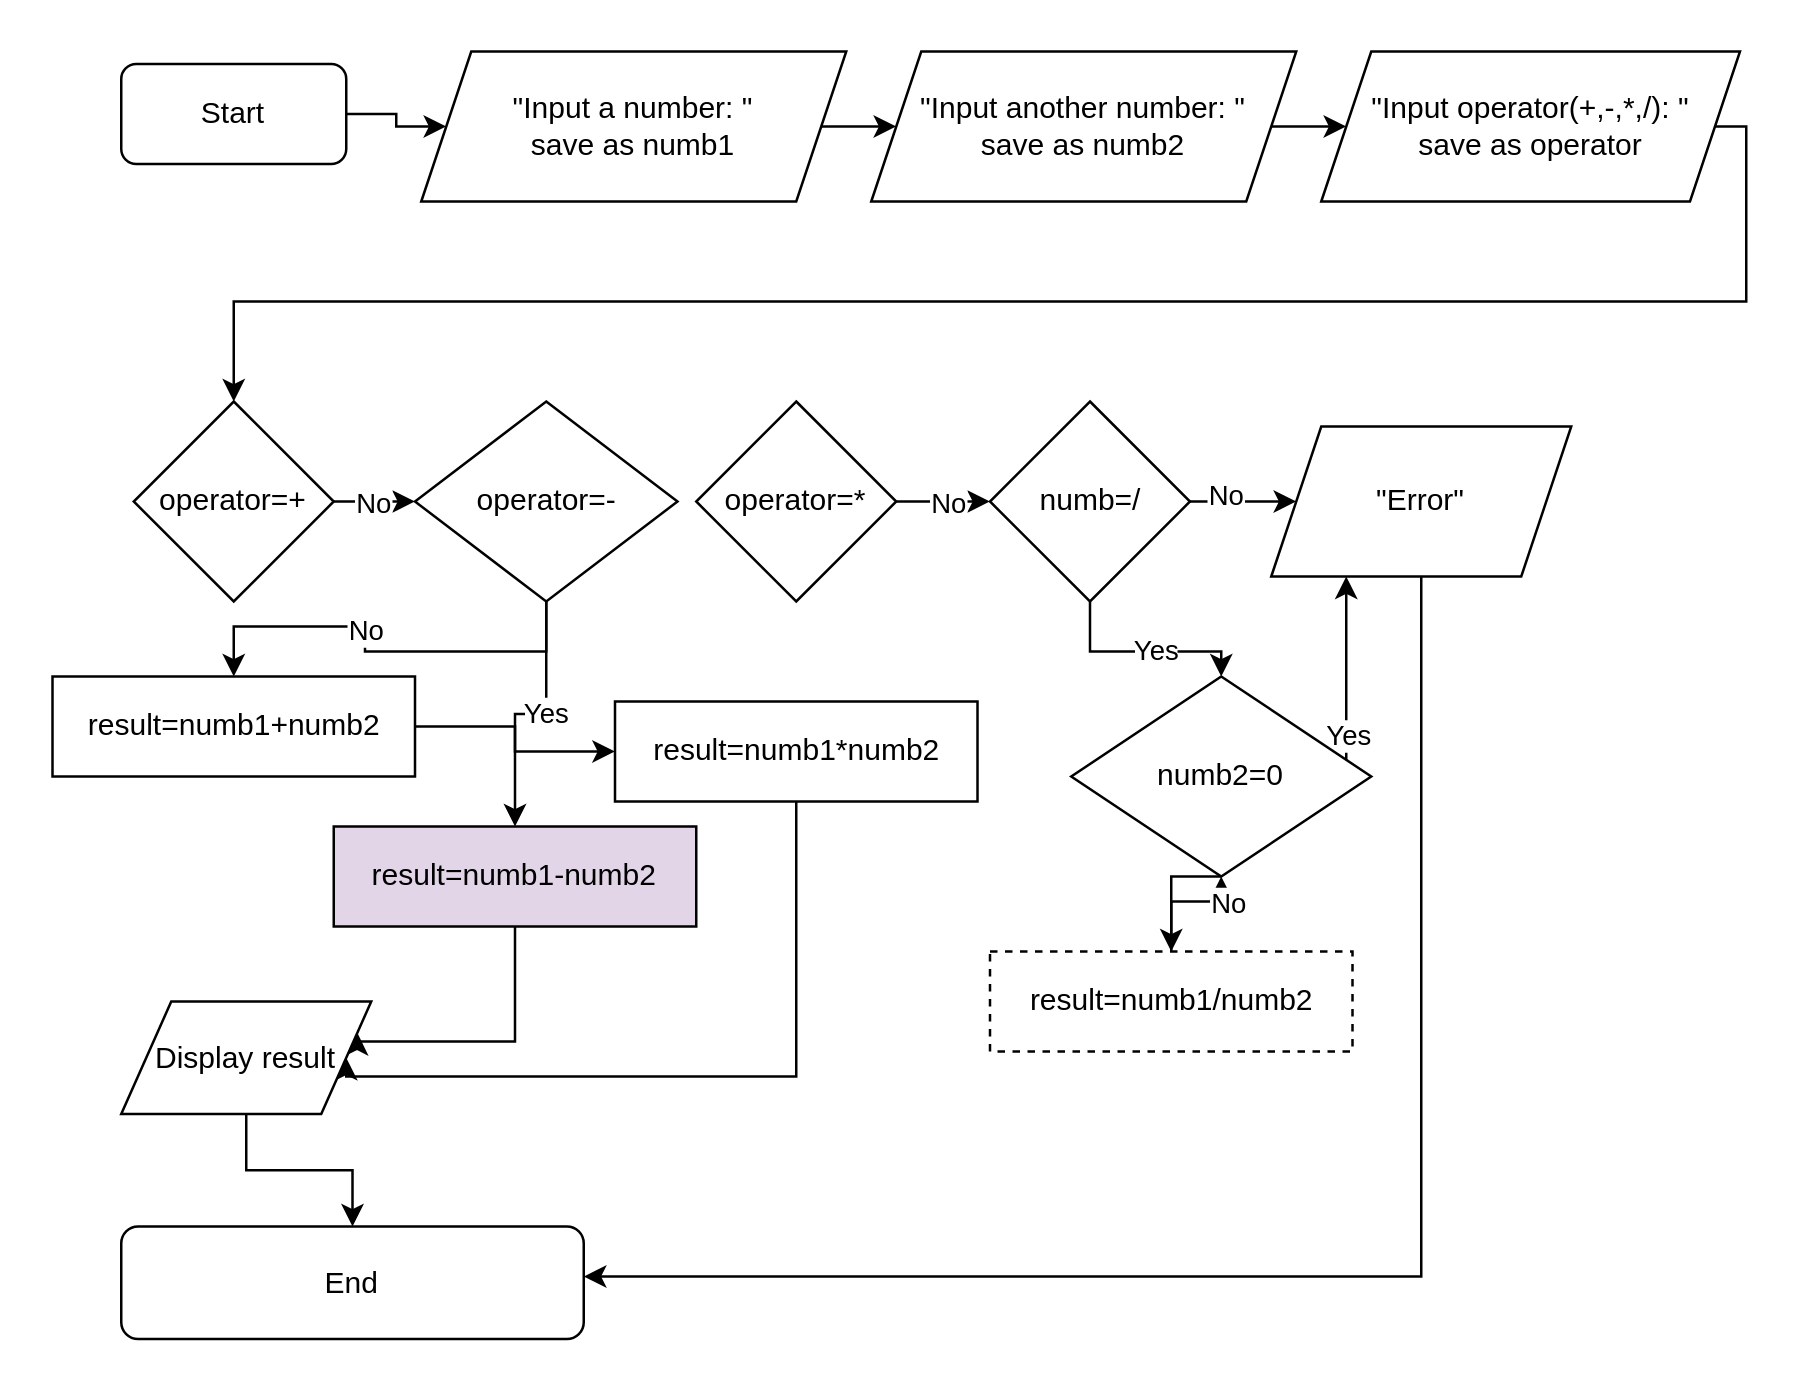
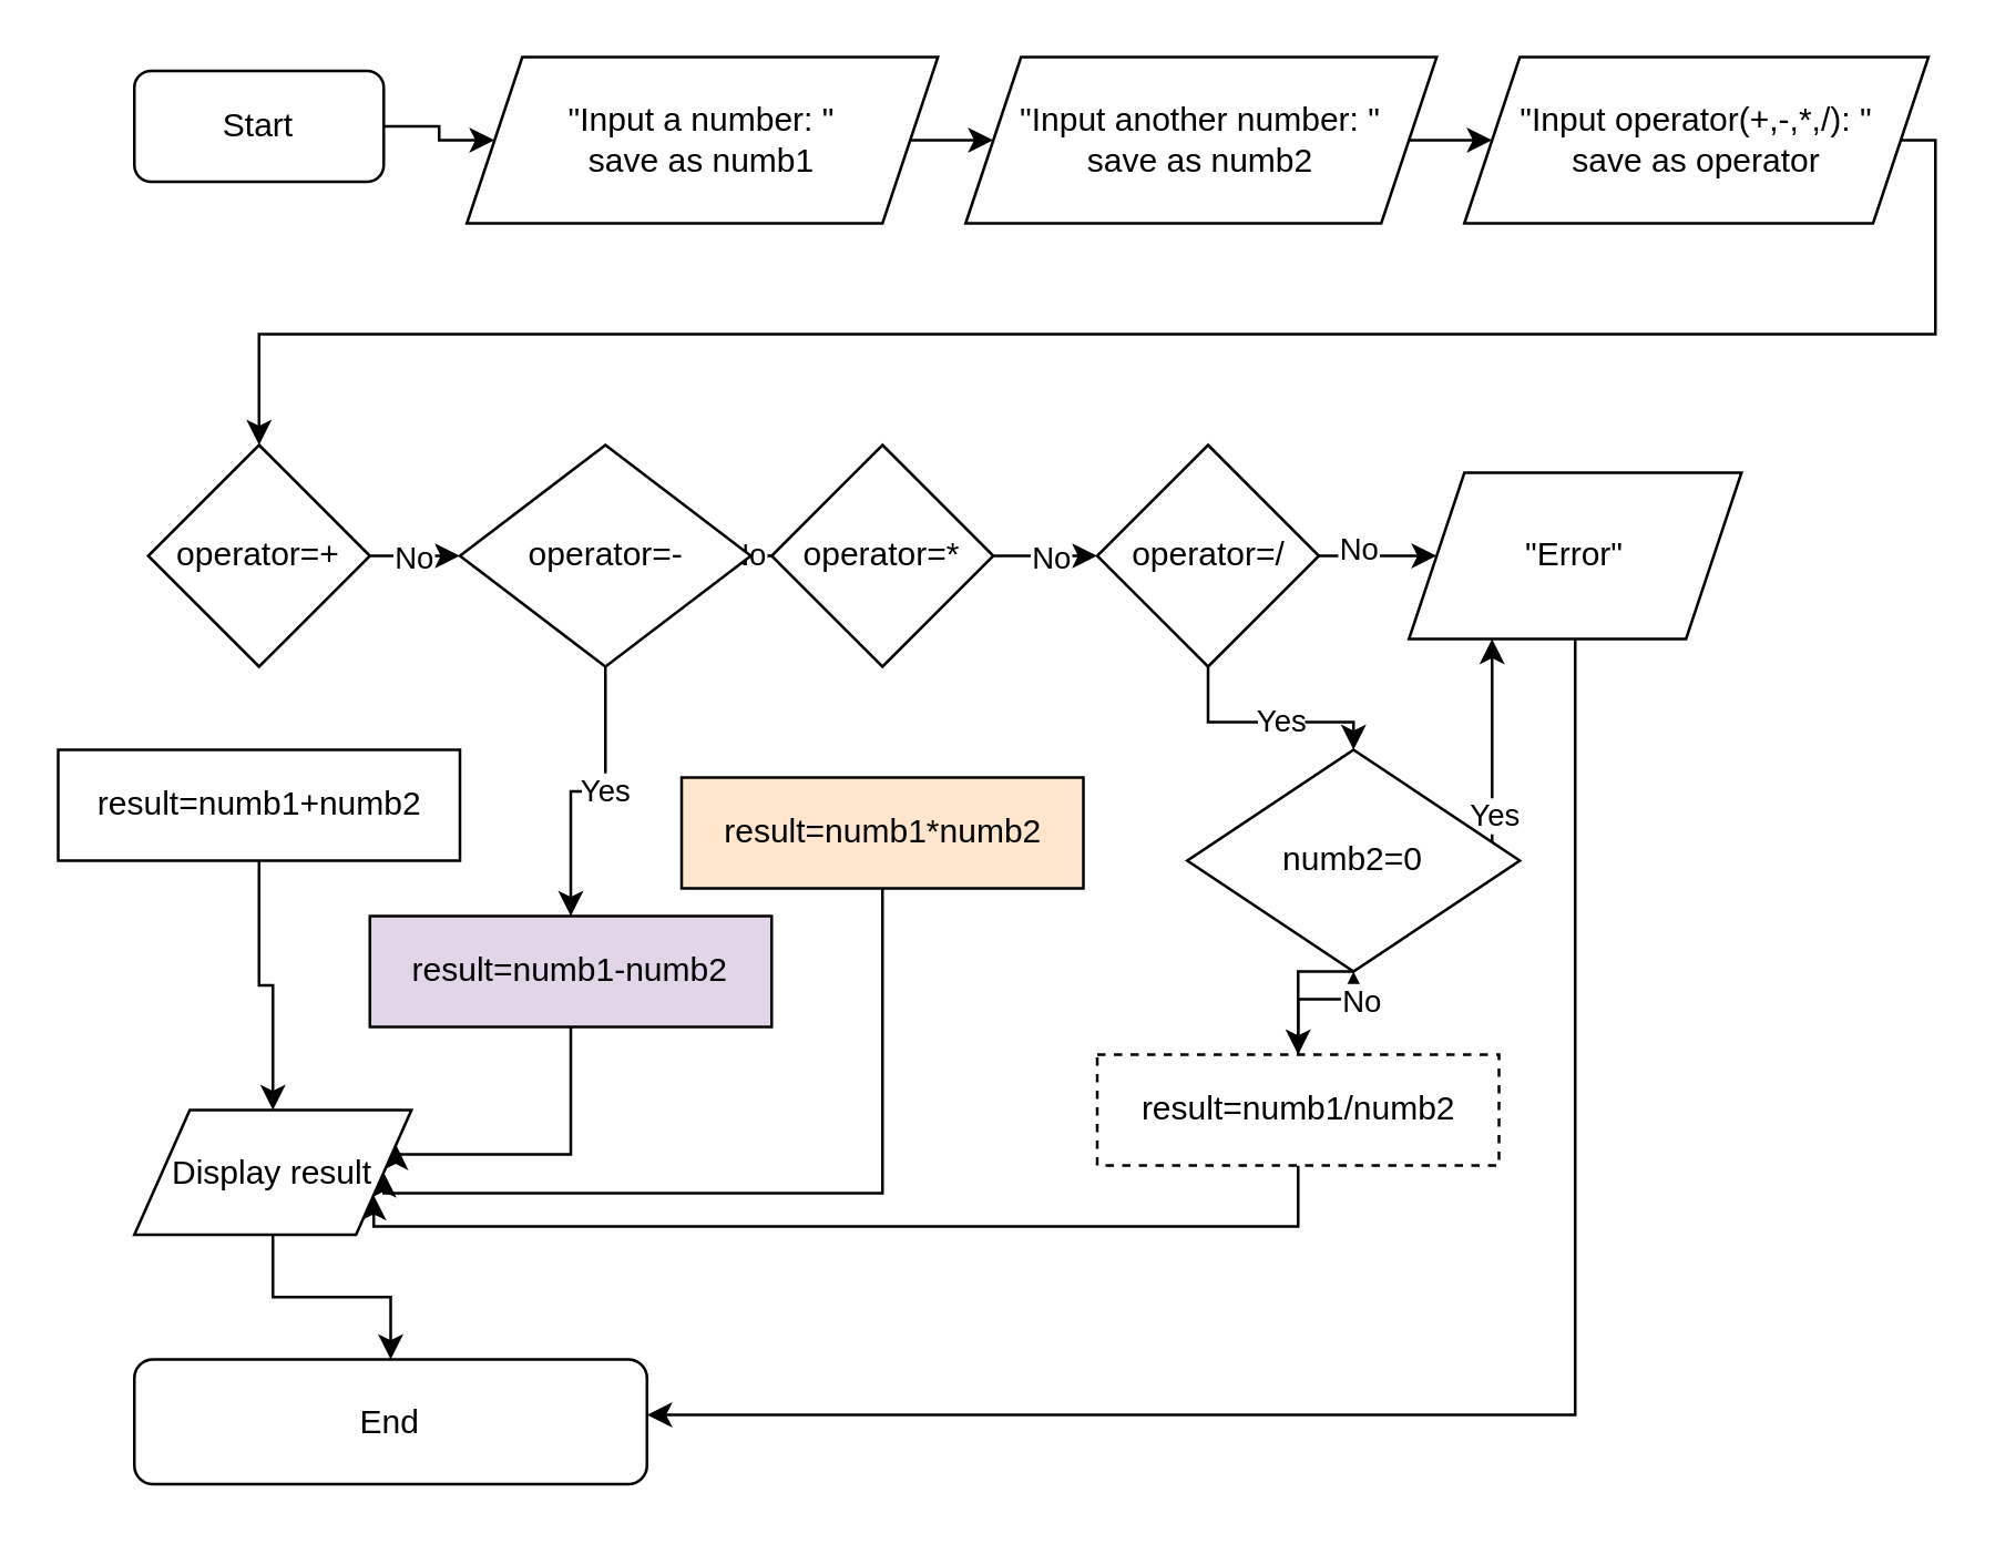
- <mxCell id="21" value="numb=/" style="rhombus;whiteSpace=wrap;html=1;" parent="1" vertex="1"><mxGeometry x="395.5" y="160" width="80" height="80" as="geometry" /></mxCell>
+ <mxCell id="21" value="operator=/" style="rhombus;whiteSpace=wrap;html=1;" parent="1" vertex="1"><mxGeometry x="395.5" y="160" width="80" height="80" as="geometry" /></mxCell>
- <mxCell id="10" value="No" style="edgeStyle=orthogonalEdgeStyle;rounded=0;orthogonalLoop=1;jettySize=auto;html=1;" parent="1" source="13" target="26" edge="1"><mxGeometry x="0.158" relative="1" as="geometry"><mxPoint as="offset" /></mxGeometry></mxCell>
+ <mxCell id="10" value="No" style="edgeStyle=orthogonalEdgeStyle;rounded=0;orthogonalLoop=1;jettySize=auto;html=1;" parent="1" source="13" target="16" edge="1"><mxGeometry x="0.158" relative="1" as="geometry"><mxPoint as="offset" /></mxGeometry></mxCell>
- <mxCell id="25" value="" style="edgeStyle=orthogonalEdgeStyle;rounded=0;orthogonalLoop=1;jettySize=auto;html=1;" parent="1" source="26" target="30" edge="1"><mxGeometry relative="1" as="geometry" /></mxCell>
+ <mxCell id="25" value="" style="edgeStyle=orthogonalEdgeStyle;rounded=0;orthogonalLoop=1;jettySize=auto;html=1;" parent="1" source="26" target="40" edge="1"><mxGeometry relative="1" as="geometry" /></mxCell>
- <mxCell id="30" value="result=numb1*numb2" style="whiteSpace=wrap;html=1;" parent="1" vertex="1"><mxGeometry x="245.5" y="280" width="145" height="40" as="geometry" /></mxCell>
+ <mxCell id="30" value="result=numb1*numb2" style="whiteSpace=wrap;html=1;fillColor=#ffe6cc;" parent="1" vertex="1"><mxGeometry x="245.5" y="280" width="145" height="40" as="geometry" /></mxCell>
+ <mxCell id="34" value="" style="edgeStyle=orthogonalEdgeStyle;rounded=0;orthogonalLoop=1;jettySize=auto;html=1;entryX=1;entryY=0.75;entryDx=0;entryDy=0;exitX=0.5;exitY=1;exitDx=0;exitDy=0;" parent="1" source="35" target="40" edge="1"><mxGeometry relative="1" as="geometry"><mxPoint x="481.57" y="414.29" as="sourcePoint" /><mxPoint x="154.427" y="445.719" as="targetPoint" /><Array as="points"><mxPoint x="468" y="442" /></Array></mxGeometry></mxCell>
